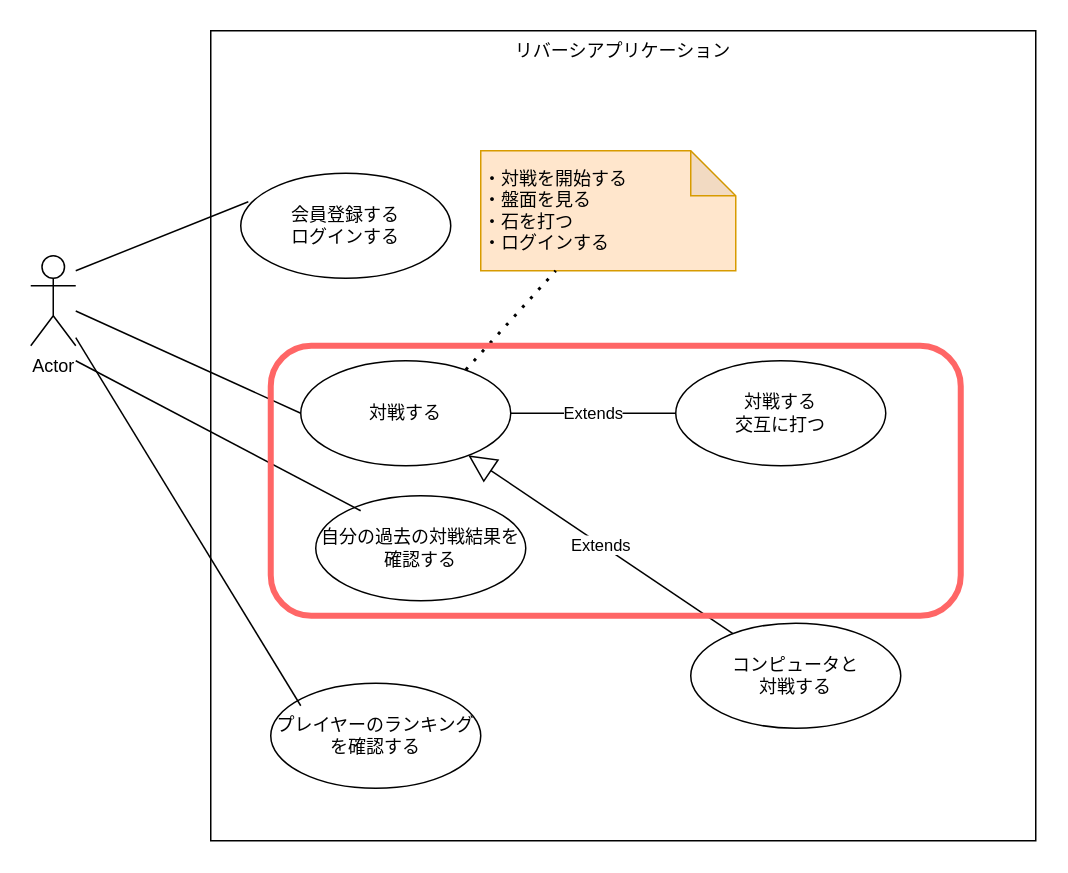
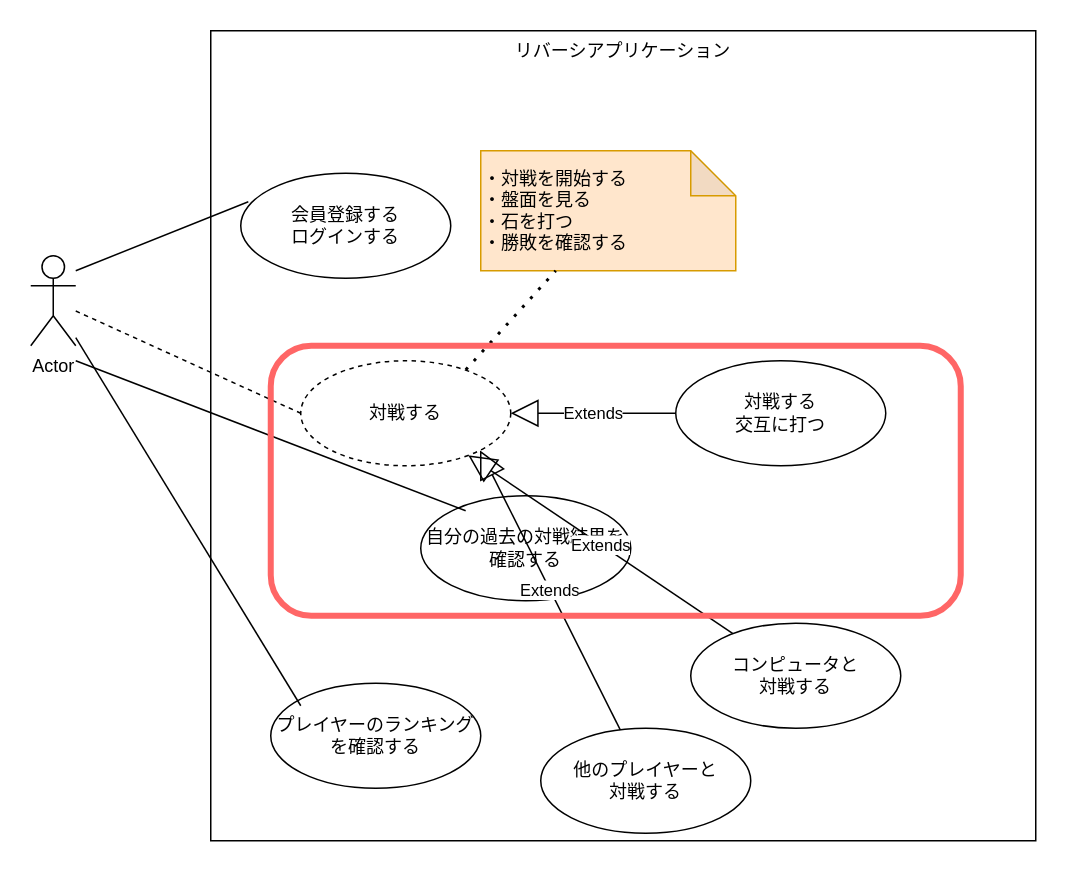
- <mxCell id="6" value="・対戦を開始する&lt;br&gt;・盤面を見る&lt;br&gt;・石を打つ&lt;br&gt;&lt;div style=&quot;&quot;&gt;&lt;span style=&quot;background-color: initial;&quot;&gt;・ログインする&lt;/span&gt;&lt;/div&gt;" style="shape=note;whiteSpace=wrap;html=1;backgroundOutline=1;darkOpacity=0.05;fillColor=#ffe6cc;align=left;strokeColor=#d79b00;" vertex="1" parent="1"><mxGeometry x="320" y="100" width="170" height="80" as="geometry" /></mxCell>
+ <mxCell id="6" value="・対戦を開始する&lt;br&gt;・盤面を見る&lt;br&gt;・石を打つ&lt;br&gt;&lt;div style=&quot;&quot;&gt;&lt;span style=&quot;background-color: initial;&quot;&gt;・勝敗を確認する&lt;/span&gt;&lt;/div&gt;" style="shape=note;whiteSpace=wrap;html=1;backgroundOutline=1;darkOpacity=0.05;fillColor=#ffe6cc;align=left;strokeColor=#d79b00;" vertex="1" parent="1"><mxGeometry x="320" y="100" width="170" height="80" as="geometry" /></mxCell>
- <mxCell id="5" value="" style="endArrow=none;html=1;sketch=0;entryX=0;entryY=0.5;entryDx=0;entryDy=0;" edge="1" parent="1" source="3" target="4"><mxGeometry width="50" height="50" relative="1" as="geometry"><mxPoint x="210" y="240" as="sourcePoint" /><mxPoint x="260" y="190" as="targetPoint" /></mxGeometry></mxCell>
+ <mxCell id="5" value="" style="endArrow=none;html=1;sketch=0;entryX=0;entryY=0.5;entryDx=0;entryDy=0;dashed=1;" edge="1" parent="1" source="3" target="4"><mxGeometry width="50" height="50" relative="1" as="geometry"><mxPoint x="210" y="240" as="sourcePoint" /><mxPoint x="260" y="190" as="targetPoint" /></mxGeometry></mxCell>
- <mxCell id="4" value="対戦する" style="ellipse;whiteSpace=wrap;html=1;fillColor=none;" vertex="1" parent="1"><mxGeometry x="200" y="240" width="140" height="70" as="geometry" /></mxCell>
+ <mxCell id="4" value="対戦する" style="ellipse;whiteSpace=wrap;html=1;fillColor=none;dashed=1;" vertex="1" parent="1"><mxGeometry x="200" y="240" width="140" height="70" as="geometry" /></mxCell>
- <mxCell id="15" value="Extends" style="endArrow=none;endSize=16;endFill=0;html=1;sketch=0;exitX=0;exitY=0.5;exitDx=0;exitDy=0;" edge="1" parent="1" source="12" target="4"><mxGeometry width="160" relative="1" as="geometry"><mxPoint x="290" y="260" as="sourcePoint" /><mxPoint x="450" y="260" as="targetPoint" /></mxGeometry></mxCell>
+ <mxCell id="15" value="Extends" style="endArrow=block;endSize=16;endFill=0;html=1;sketch=0;exitX=0;exitY=0.5;exitDx=0;exitDy=0;" edge="1" parent="1" source="12" target="4"><mxGeometry width="160" relative="1" as="geometry"><mxPoint x="290" y="260" as="sourcePoint" /><mxPoint x="450" y="260" as="targetPoint" /></mxGeometry></mxCell>
- <mxCell id="9" value="自分の過去の対戦結果を確認する" style="ellipse;whiteSpace=wrap;html=1;fillColor=none;" vertex="1" parent="1"><mxGeometry x="210" y="330" width="140" height="70" as="geometry" /></mxCell>
+ <mxCell id="9" value="自分の過去の対戦結果を確認する" style="ellipse;whiteSpace=wrap;html=1;fillColor=none;" vertex="1" parent="1"><mxGeometry x="280" y="330" width="140" height="70" as="geometry" /></mxCell>
+ <mxCell id="17" value="Extends" style="endArrow=block;endSize=16;endFill=0;html=1;sketch=0;entryX=1;entryY=1;entryDx=0;entryDy=0;" edge="1" parent="1" source="14" target="4"><mxGeometry width="160" relative="1" as="geometry"><mxPoint x="470" y="340" as="sourcePoint" /><mxPoint x="340.58" y="302.536" as="targetPoint" /></mxGeometry></mxCell>
+ <mxCell id="14" value="他のプレイヤーと&lt;br&gt;対戦する" style="ellipse;whiteSpace=wrap;html=1;fillColor=none;" vertex="1" parent="1"><mxGeometry x="360" y="485" width="140" height="70" as="geometry" /></mxCell>
